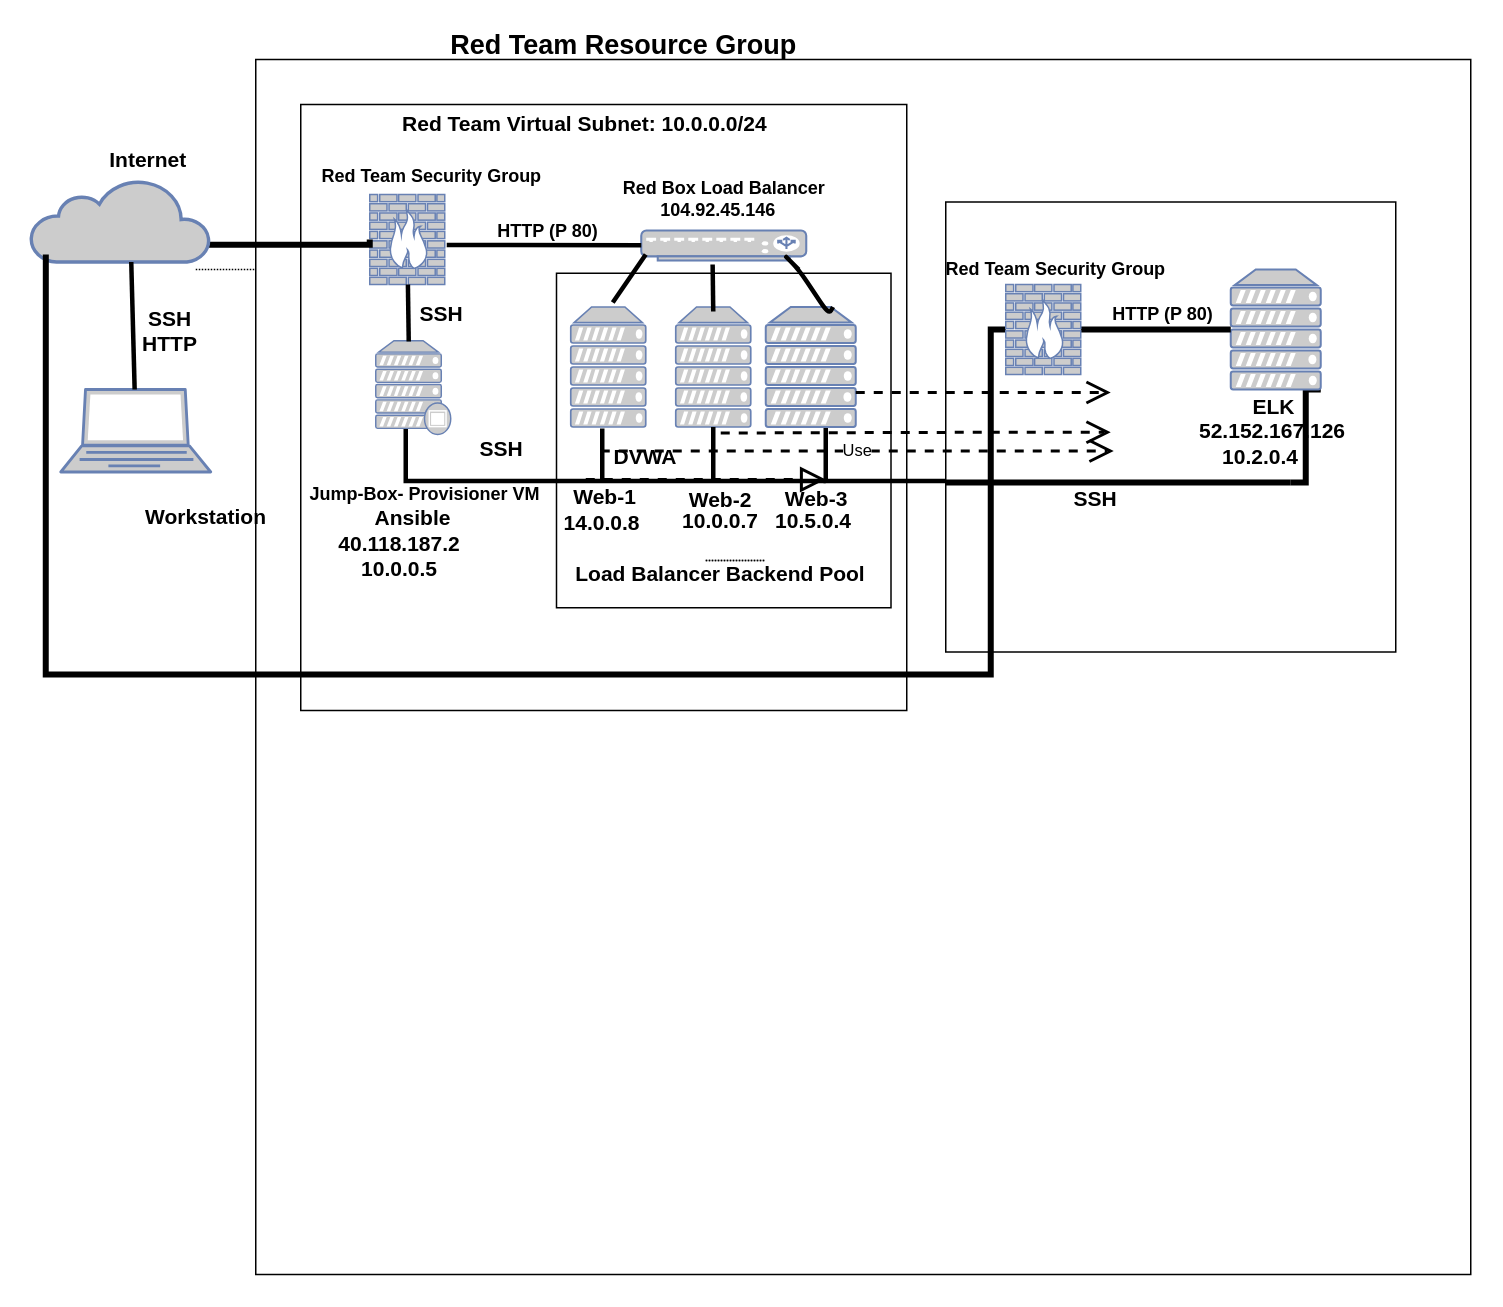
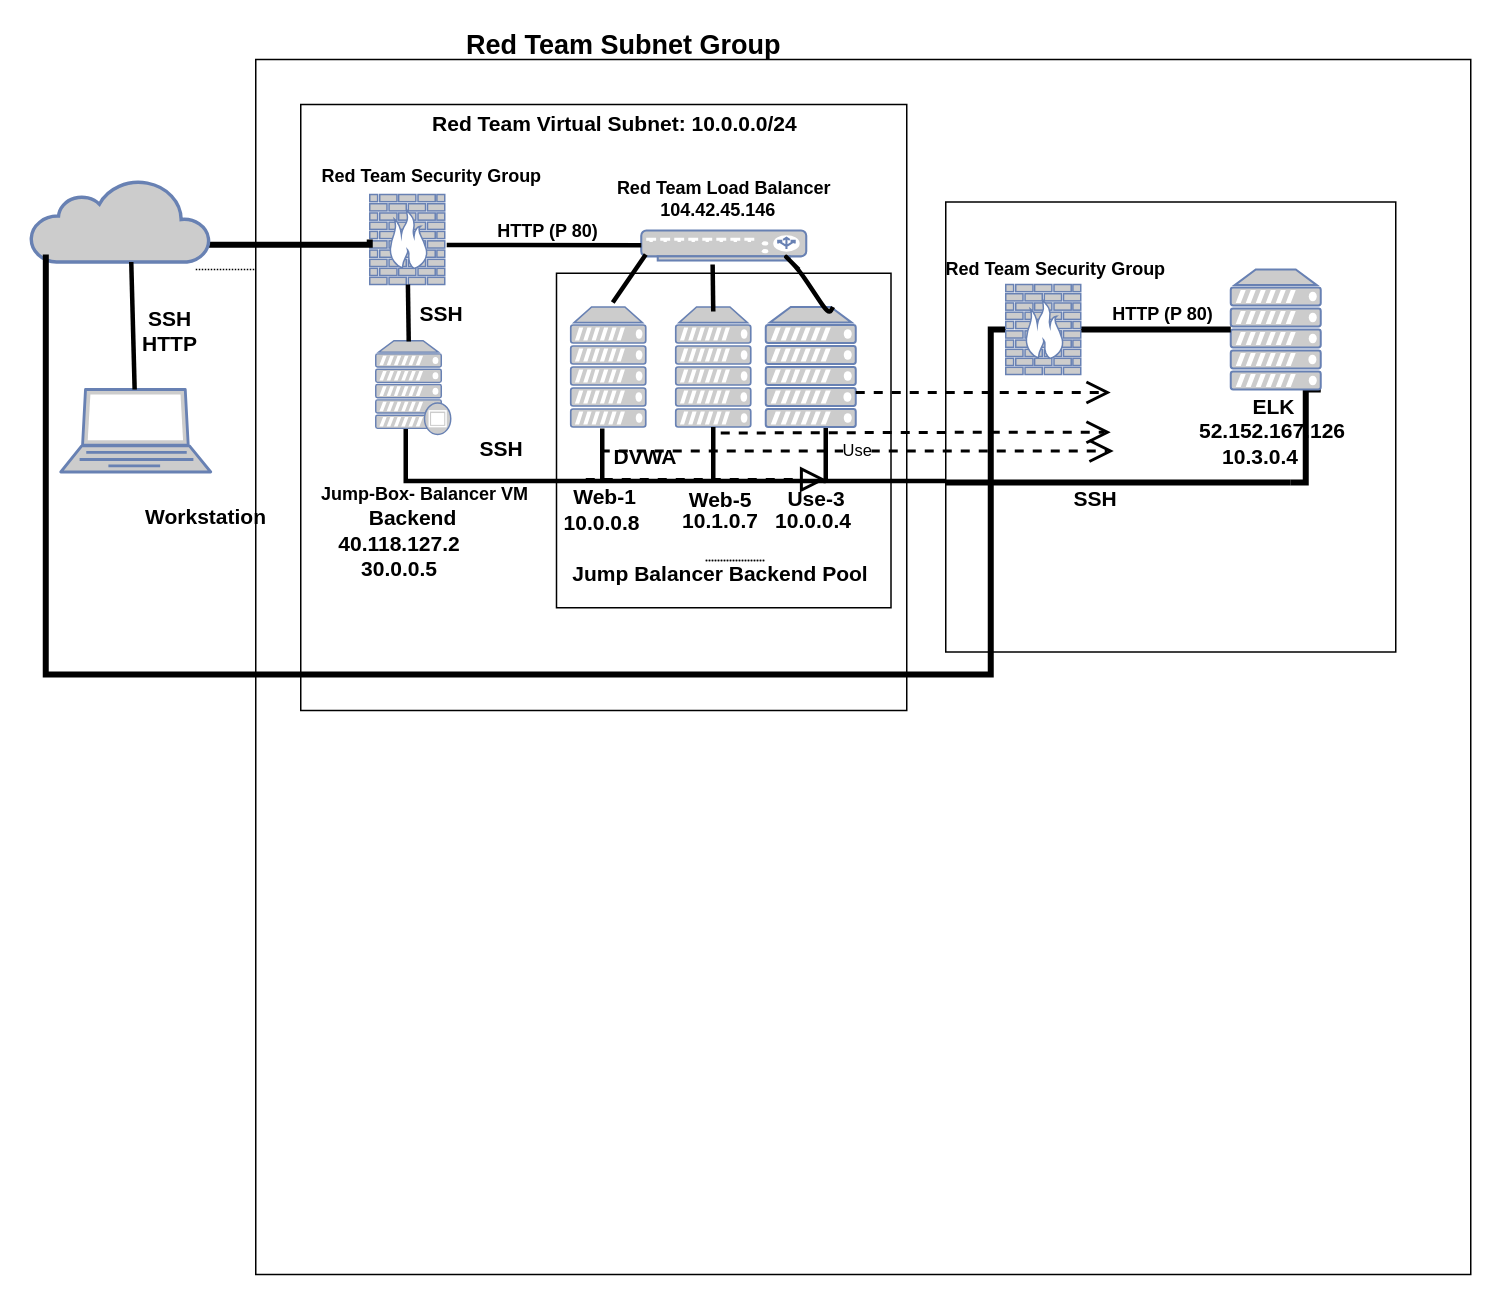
- <mxCell id="16" value="&lt;b&gt;&lt;font style=&quot;font-size: 18px&quot;&gt;Red Team Resource Group&lt;/font&gt;&lt;/b&gt;" style="text;html=1;align=center;verticalAlign=middle;resizable=0;points=[];autosize=1;" parent="1" vertex="1"><mxGeometry x="290" y="20" width="250" height="20" as="geometry" /></mxCell>
+ <mxCell id="16" value="&lt;b&gt;&lt;font style=&quot;font-size: 18px&quot;&gt;Red Team Subnet Group&lt;/font&gt;&lt;/b&gt;" style="text;html=1;align=center;verticalAlign=middle;resizable=0;points=[];autosize=1;" parent="1" vertex="1"><mxGeometry x="290" y="20" width="250" height="20" as="geometry" /></mxCell>
- <mxCell id="17" value="&lt;b&gt;&lt;font style=&quot;font-size: 14px&quot;&gt;Red Team Virtual Subnet: 10.0.0.0/24&amp;nbsp;&lt;/font&gt;&lt;/b&gt;" style="text;html=1;align=center;verticalAlign=middle;resizable=0;points=[];autosize=1;" parent="1" vertex="1"><mxGeometry x="261" y="72" width="260" height="20" as="geometry" /></mxCell>
+ <mxCell id="17" value="&lt;b&gt;&lt;font style=&quot;font-size: 14px&quot;&gt;Red Team Virtual Subnet: 10.0.0.0/24&amp;nbsp;&lt;/font&gt;&lt;/b&gt;" style="text;html=1;align=center;verticalAlign=middle;resizable=0;points=[];autosize=1;" parent="1" vertex="1"><mxGeometry x="281" y="72" width="260" height="20" as="geometry" /></mxCell>
- <mxCell id="24" value="&lt;b&gt;&lt;font style=&quot;font-size: 14px&quot;&gt;Internet&lt;/font&gt;&lt;/b&gt;" style="text;html=1;align=center;verticalAlign=middle;resizable=0;points=[];autosize=1;" parent="1" vertex="1"><mxGeometry x="63" y="96" width="70" height="20" as="geometry" /></mxCell>
- <mxCell id="19" value="&lt;b&gt;Red Box Load Balancer&lt;/b&gt;" style="text;html=1;align=center;verticalAlign=middle;resizable=0;points=[];autosize=1;" parent="1" vertex="1"><mxGeometry x="401.5" y="115" width="160" height="20" as="geometry" /></mxCell>
+ <mxCell id="19" value="&lt;b&gt;Red Team Load Balancer&lt;/b&gt;" style="text;html=1;align=center;verticalAlign=middle;resizable=0;points=[];autosize=1;" parent="1" vertex="1"><mxGeometry x="401.5" y="115" width="160" height="20" as="geometry" /></mxCell>
- <mxCell id="20" value="&lt;b&gt;104.92.45.146&lt;/b&gt;" style="text;html=1;align=center;verticalAlign=middle;resizable=0;points=[];autosize=1;" parent="1" vertex="1"><mxGeometry x="432.5" y="130" width="90" height="20" as="geometry" /></mxCell>
+ <mxCell id="20" value="&lt;b&gt;104.42.45.146&lt;/b&gt;" style="text;html=1;align=center;verticalAlign=middle;resizable=0;points=[];autosize=1;" parent="1" vertex="1"><mxGeometry x="432.5" y="130" width="90" height="20" as="geometry" /></mxCell>
- <mxCell id="63" value="&lt;b&gt;&lt;font style=&quot;font-size: 14px&quot;&gt;10.2.0.4&lt;/font&gt;&lt;/b&gt;" style="text;html=1;strokeColor=none;fillColor=none;align=center;verticalAlign=middle;whiteSpace=wrap;rounded=0;" vertex="1" parent="1"><mxGeometry x="820" y="294" width="40" height="20" as="geometry" /></mxCell>
+ <mxCell id="63" value="&lt;b&gt;&lt;font style=&quot;font-size: 14px&quot;&gt;10.3.0.4&lt;/font&gt;&lt;/b&gt;" style="text;html=1;strokeColor=none;fillColor=none;align=center;verticalAlign=middle;whiteSpace=wrap;rounded=0;" vertex="1" parent="1"><mxGeometry x="820" y="294" width="40" height="20" as="geometry" /></mxCell>
- <mxCell id="37" value="&lt;b&gt;Jump-Box- Provisioner VM&lt;/b&gt;" style="text;html=1;strokeColor=none;fillColor=none;align=center;verticalAlign=middle;whiteSpace=wrap;rounded=0;" parent="1" vertex="1"><mxGeometry x="203" y="319" width="160" height="20" as="geometry" /></mxCell>
+ <mxCell id="37" value="&lt;b&gt;Jump-Box- Balancer VM&lt;/b&gt;" style="text;html=1;strokeColor=none;fillColor=none;align=center;verticalAlign=middle;whiteSpace=wrap;rounded=0;" parent="1" vertex="1"><mxGeometry x="203" y="319" width="160" height="20" as="geometry" /></mxCell>
- <mxCell id="44" value="&lt;b&gt;&lt;font style=&quot;font-size: 14px&quot;&gt;Web-3&lt;/font&gt;&lt;/b&gt;" style="text;html=1;strokeColor=none;fillColor=none;align=center;verticalAlign=middle;whiteSpace=wrap;rounded=0;" parent="1" vertex="1"><mxGeometry x="515" y="322" width="58" height="20" as="geometry" /></mxCell>
+ <mxCell id="44" value="&lt;b&gt;&lt;font style=&quot;font-size: 14px&quot;&gt;Use-3&lt;/font&gt;&lt;/b&gt;" style="text;html=1;strokeColor=none;fillColor=none;align=center;verticalAlign=middle;whiteSpace=wrap;rounded=0;" parent="1" vertex="1"><mxGeometry x="515" y="322" width="58" height="20" as="geometry" /></mxCell>
- <mxCell id="43" value="&lt;b&gt;&lt;font style=&quot;font-size: 14px&quot;&gt;Web-2&lt;/font&gt;&lt;/b&gt;" style="text;html=1;strokeColor=none;fillColor=none;align=center;verticalAlign=middle;whiteSpace=wrap;rounded=0;" parent="1" vertex="1"><mxGeometry x="451" y="323" width="58" height="20" as="geometry" /></mxCell>
+ <mxCell id="43" value="&lt;b&gt;&lt;font style=&quot;font-size: 14px&quot;&gt;Web-5&lt;/font&gt;&lt;/b&gt;" style="text;html=1;strokeColor=none;fillColor=none;align=center;verticalAlign=middle;whiteSpace=wrap;rounded=0;" parent="1" vertex="1"><mxGeometry x="451" y="323" width="58" height="20" as="geometry" /></mxCell>
- <mxCell id="38" value="&lt;b&gt;&lt;font style=&quot;font-size: 14px&quot;&gt;Ansible&lt;/font&gt;&lt;/b&gt;" style="text;html=1;strokeColor=none;fillColor=none;align=center;verticalAlign=middle;whiteSpace=wrap;rounded=0;" parent="1" vertex="1"><mxGeometry x="255" y="335" width="40" height="20" as="geometry" /></mxCell>
+ <mxCell id="38" value="&lt;b&gt;&lt;font style=&quot;font-size: 14px&quot;&gt;Backend&lt;/font&gt;&lt;/b&gt;" style="text;html=1;strokeColor=none;fillColor=none;align=center;verticalAlign=middle;whiteSpace=wrap;rounded=0;" parent="1" vertex="1"><mxGeometry x="255" y="335" width="40" height="20" as="geometry" /></mxCell>
- <mxCell id="45" value="&lt;b&gt;&lt;font style=&quot;font-size: 14px&quot;&gt;10.0.0.7&lt;/font&gt;&lt;/b&gt;" style="text;html=1;strokeColor=none;fillColor=none;align=center;verticalAlign=middle;whiteSpace=wrap;rounded=0;" parent="1" vertex="1"><mxGeometry x="460" y="337" width="40" height="20" as="geometry" /></mxCell>
+ <mxCell id="45" value="&lt;b&gt;&lt;font style=&quot;font-size: 14px&quot;&gt;10.1.0.7&lt;/font&gt;&lt;/b&gt;" style="text;html=1;strokeColor=none;fillColor=none;align=center;verticalAlign=middle;whiteSpace=wrap;rounded=0;" parent="1" vertex="1"><mxGeometry x="460" y="337" width="40" height="20" as="geometry" /></mxCell>
- <mxCell id="46" value="&lt;b&gt;&lt;font style=&quot;font-size: 14px&quot;&gt;10.5.0.4&lt;/font&gt;&lt;/b&gt;" style="text;html=1;strokeColor=none;fillColor=none;align=center;verticalAlign=middle;whiteSpace=wrap;rounded=0;" parent="1" vertex="1"><mxGeometry x="521.5" y="337" width="40" height="20" as="geometry" /></mxCell>
+ <mxCell id="46" value="&lt;b&gt;&lt;font style=&quot;font-size: 14px&quot;&gt;10.0.0.4&lt;/font&gt;&lt;/b&gt;" style="text;html=1;strokeColor=none;fillColor=none;align=center;verticalAlign=middle;whiteSpace=wrap;rounded=0;" parent="1" vertex="1"><mxGeometry x="521.5" y="337" width="40" height="20" as="geometry" /></mxCell>
- <mxCell id="42" value="&lt;b&gt;&lt;font style=&quot;font-size: 14px&quot;&gt;14.0.0.8&lt;/font&gt;&lt;/b&gt;" style="text;html=1;strokeColor=none;fillColor=none;align=center;verticalAlign=middle;whiteSpace=wrap;rounded=0;" parent="1" vertex="1"><mxGeometry x="381" y="338" width="40" height="20" as="geometry" /></mxCell>
+ <mxCell id="42" value="&lt;b&gt;&lt;font style=&quot;font-size: 14px&quot;&gt;10.0.0.8&lt;/font&gt;&lt;/b&gt;" style="text;html=1;strokeColor=none;fillColor=none;align=center;verticalAlign=middle;whiteSpace=wrap;rounded=0;" parent="1" vertex="1"><mxGeometry x="381" y="338" width="40" height="20" as="geometry" /></mxCell>
- <mxCell id="39" value="&lt;b&gt;&lt;font style=&quot;font-size: 14px&quot;&gt;40.118.187.2&lt;/font&gt;&lt;/b&gt;" style="text;html=1;strokeColor=none;fillColor=none;align=center;verticalAlign=middle;whiteSpace=wrap;rounded=0;" parent="1" vertex="1"><mxGeometry x="246" y="352" width="40" height="20" as="geometry" /></mxCell>
+ <mxCell id="39" value="&lt;b&gt;&lt;font style=&quot;font-size: 14px&quot;&gt;40.118.127.2&lt;/font&gt;&lt;/b&gt;" style="text;html=1;strokeColor=none;fillColor=none;align=center;verticalAlign=middle;whiteSpace=wrap;rounded=0;" parent="1" vertex="1"><mxGeometry x="246" y="352" width="40" height="20" as="geometry" /></mxCell>
- <mxCell id="40" value="&lt;b&gt;&lt;font style=&quot;font-size: 14px&quot;&gt;10.0.0.5&lt;/font&gt;&lt;/b&gt;" style="text;html=1;strokeColor=none;fillColor=none;align=center;verticalAlign=middle;whiteSpace=wrap;rounded=0;" parent="1" vertex="1"><mxGeometry x="246" y="369" width="40" height="20" as="geometry" /></mxCell>
+ <mxCell id="40" value="&lt;b&gt;&lt;font style=&quot;font-size: 14px&quot;&gt;30.0.0.5&lt;/font&gt;&lt;/b&gt;" style="text;html=1;strokeColor=none;fillColor=none;align=center;verticalAlign=middle;whiteSpace=wrap;rounded=0;" parent="1" vertex="1"><mxGeometry x="246" y="369" width="40" height="20" as="geometry" /></mxCell>
- <mxCell id="47" value="&lt;b&gt;&lt;font style=&quot;font-size: 14px&quot;&gt;Load Balancer Backend Pool&lt;/font&gt;&lt;/b&gt;" style="text;html=1;strokeColor=none;fillColor=none;align=center;verticalAlign=middle;whiteSpace=wrap;rounded=0;" parent="1" vertex="1"><mxGeometry x="380" y="372" width="200" height="20" as="geometry" /></mxCell>
+ <mxCell id="47" value="&lt;b&gt;&lt;font style=&quot;font-size: 14px&quot;&gt;Jump Balancer Backend Pool&lt;/font&gt;&lt;/b&gt;" style="text;html=1;strokeColor=none;fillColor=none;align=center;verticalAlign=middle;whiteSpace=wrap;rounded=0;" parent="1" vertex="1"><mxGeometry x="380" y="372" width="200" height="20" as="geometry" /></mxCell>
